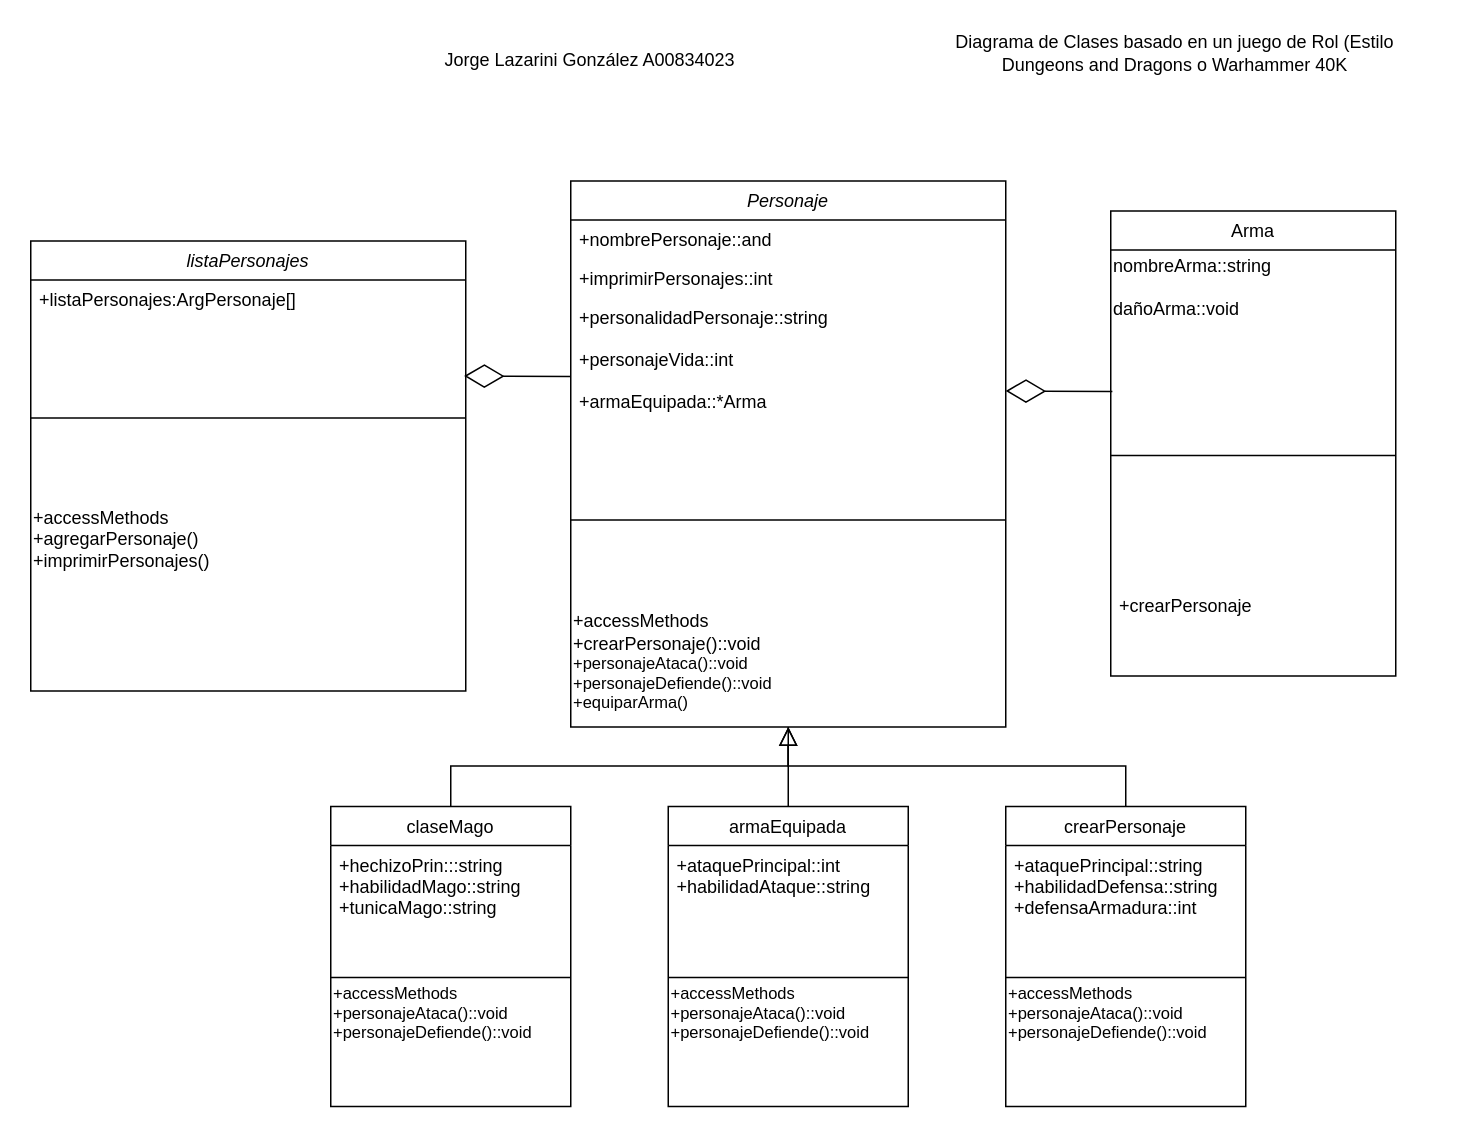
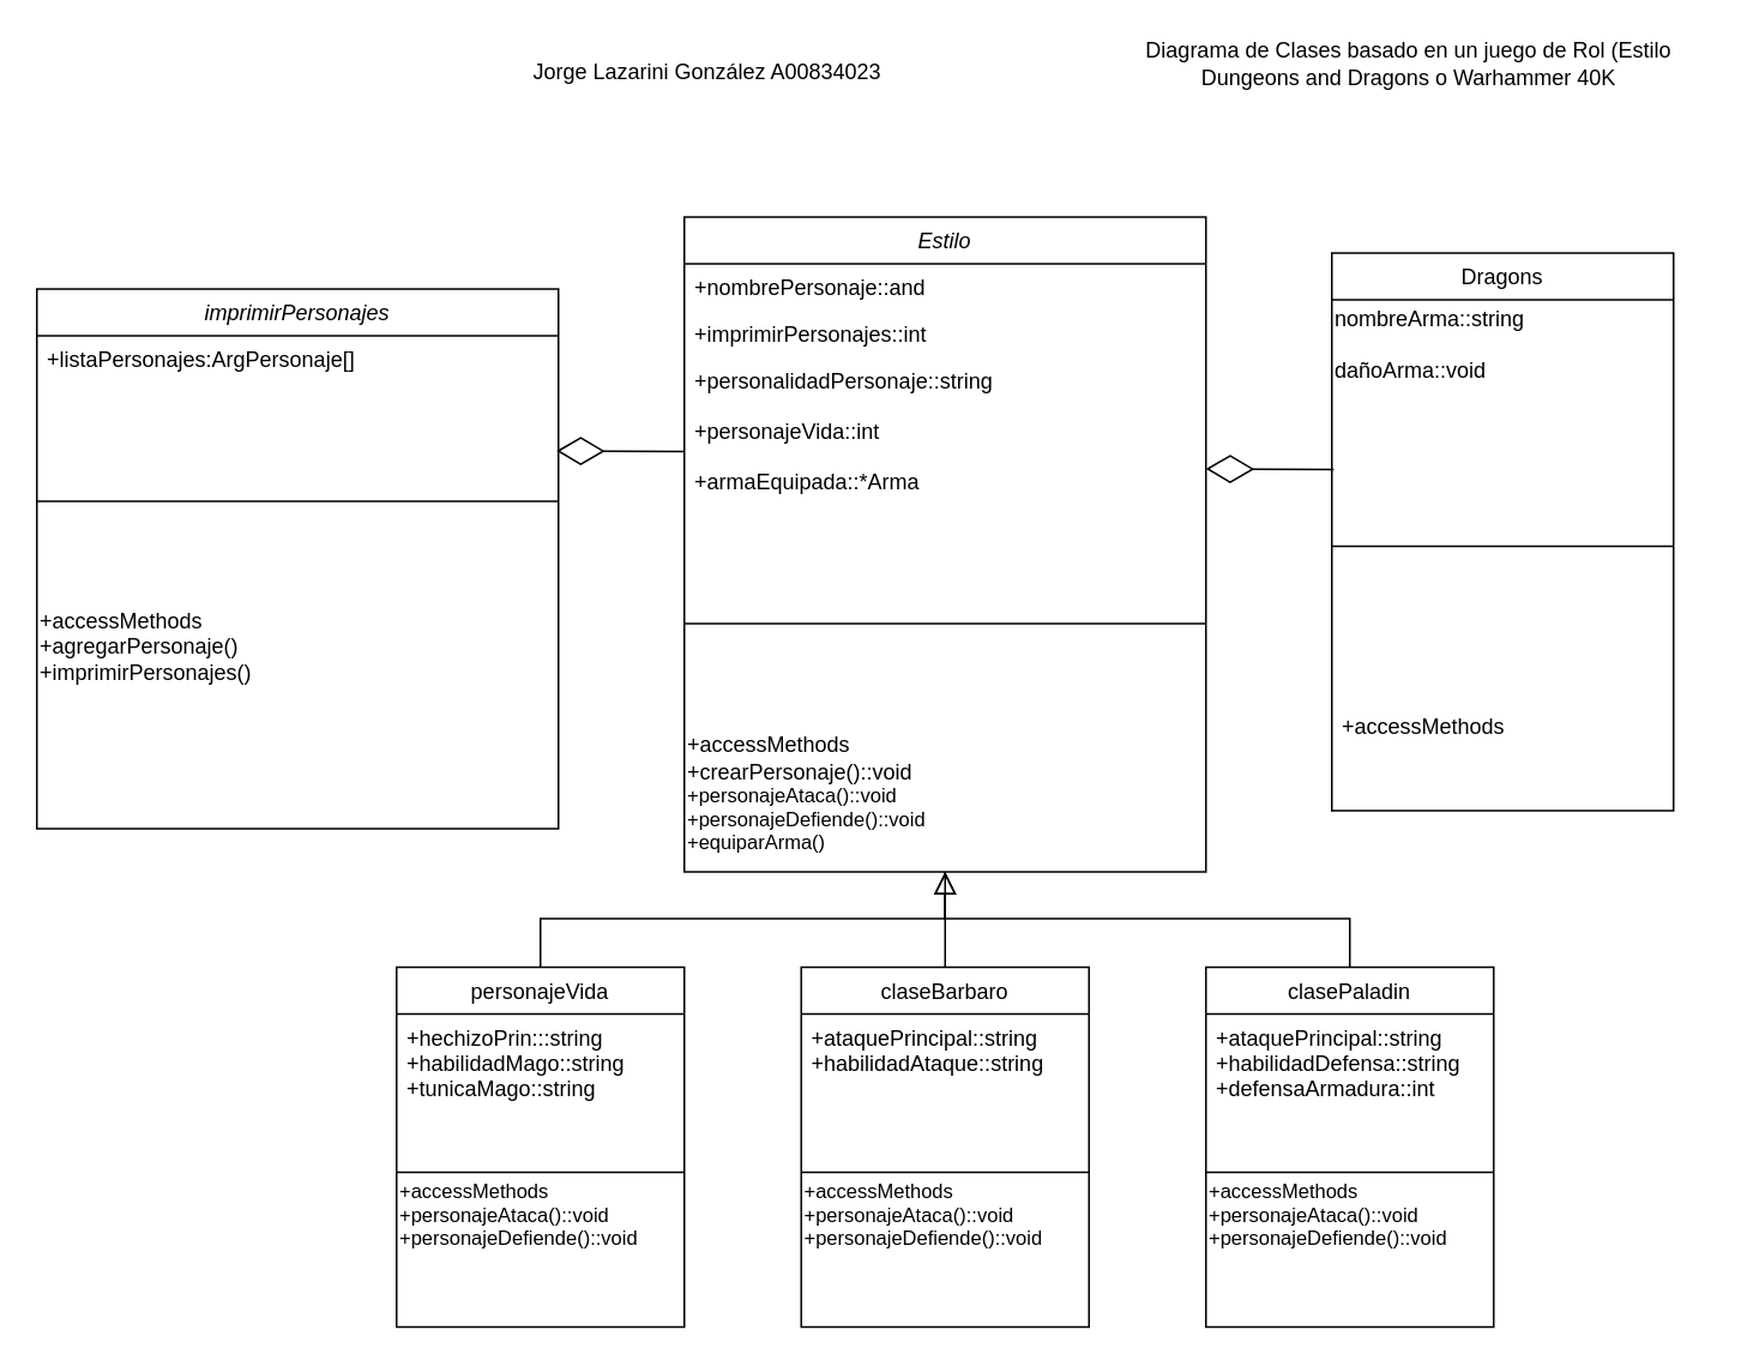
- <mxCell id="2" value="Personaje" style="swimlane;fontStyle=2;align=center;verticalAlign=top;childLayout=stackLayout;horizontal=1;startSize=26;horizontalStack=0;resizeParent=1;resizeLast=0;collapsible=1;marginBottom=0;rounded=0;shadow=0;strokeWidth=1;" parent="1" vertex="1"><mxGeometry x="380" y="120" width="290" height="364" as="geometry"><mxRectangle x="230" y="140" width="160" height="26" as="alternateBounds" /></mxGeometry></mxCell>
+ <mxCell id="2" value="Estilo" style="swimlane;fontStyle=2;align=center;verticalAlign=top;childLayout=stackLayout;horizontal=1;startSize=26;horizontalStack=0;resizeParent=1;resizeLast=0;collapsible=1;marginBottom=0;rounded=0;shadow=0;strokeWidth=1;" parent="1" vertex="1"><mxGeometry x="380" y="120" width="290" height="364" as="geometry"><mxRectangle x="230" y="140" width="160" height="26" as="alternateBounds" /></mxGeometry></mxCell>
- <mxCell id="15" value="Arma" style="swimlane;fontStyle=0;align=center;verticalAlign=top;childLayout=stackLayout;horizontal=1;startSize=26;horizontalStack=0;resizeParent=1;resizeParentMax=0;resizeLast=0;collapsible=1;marginBottom=0;" parent="1" vertex="1"><mxGeometry x="740" y="140" width="190" height="310" as="geometry" /></mxCell>
+ <mxCell id="15" value="Dragons" style="swimlane;fontStyle=0;align=center;verticalAlign=top;childLayout=stackLayout;horizontal=1;startSize=26;horizontalStack=0;resizeParent=1;resizeParentMax=0;resizeLast=0;collapsible=1;marginBottom=0;" parent="1" vertex="1"><mxGeometry x="740" y="140" width="190" height="310" as="geometry" /></mxCell>
- <mxCell id="20" value="listaPersonajes" style="swimlane;fontStyle=2;align=center;verticalAlign=top;childLayout=stackLayout;horizontal=1;startSize=26;horizontalStack=0;resizeParent=1;resizeLast=0;collapsible=1;marginBottom=0;rounded=0;shadow=0;strokeWidth=1;" parent="1" vertex="1"><mxGeometry x="20" y="160" width="290" height="300" as="geometry"><mxRectangle x="230" y="140" width="160" height="26" as="alternateBounds" /></mxGeometry></mxCell>
+ <mxCell id="20" value="imprimirPersonajes" style="swimlane;fontStyle=2;align=center;verticalAlign=top;childLayout=stackLayout;horizontal=1;startSize=26;horizontalStack=0;resizeParent=1;resizeLast=0;collapsible=1;marginBottom=0;rounded=0;shadow=0;strokeWidth=1;" parent="1" vertex="1"><mxGeometry x="20" y="160" width="290" height="300" as="geometry"><mxRectangle x="230" y="140" width="160" height="26" as="alternateBounds" /></mxGeometry></mxCell>
- <mxCell id="18" value="+crearPersonaje&#10;" style="text;strokeColor=none;fillColor=none;align=left;verticalAlign=top;spacingLeft=4;spacingRight=4;overflow=hidden;rotatable=0;points=[[0,0.5],[1,0.5]];portConstraint=eastwest;" parent="15" vertex="1"><mxGeometry y="250" width="190" height="60" as="geometry" /></mxCell>
+ <mxCell id="18" value="+accessMethods&#10;" style="text;strokeColor=none;fillColor=none;align=left;verticalAlign=top;spacingLeft=4;spacingRight=4;overflow=hidden;rotatable=0;points=[[0,0.5],[1,0.5]];portConstraint=eastwest;" parent="15" vertex="1"><mxGeometry y="250" width="190" height="60" as="geometry" /></mxCell>
- <mxCell id="30" value="claseMago" style="swimlane;fontStyle=0;align=center;verticalAlign=top;childLayout=stackLayout;horizontal=1;startSize=26;horizontalStack=0;resizeParent=1;resizeLast=0;collapsible=1;marginBottom=0;rounded=0;shadow=0;strokeWidth=1;" vertex="1" parent="1"><mxGeometry x="220" y="537" width="160" height="200" as="geometry"><mxRectangle x="130" y="380" width="160" height="26" as="alternateBounds" /></mxGeometry></mxCell>
+ <mxCell id="30" value="personajeVida" style="swimlane;fontStyle=0;align=center;verticalAlign=top;childLayout=stackLayout;horizontal=1;startSize=26;horizontalStack=0;resizeParent=1;resizeLast=0;collapsible=1;marginBottom=0;rounded=0;shadow=0;strokeWidth=1;" vertex="1" parent="1"><mxGeometry x="220" y="537" width="160" height="200" as="geometry"><mxRectangle x="130" y="380" width="160" height="26" as="alternateBounds" /></mxGeometry></mxCell>
- <mxCell id="8" value="armaEquipada" style="swimlane;fontStyle=0;align=center;verticalAlign=top;childLayout=stackLayout;horizontal=1;startSize=26;horizontalStack=0;resizeParent=1;resizeLast=0;collapsible=1;marginBottom=0;rounded=0;shadow=0;strokeWidth=1;" parent="1" vertex="1"><mxGeometry x="445" y="537" width="160" height="200" as="geometry"><mxRectangle x="130" y="380" width="160" height="26" as="alternateBounds" /></mxGeometry></mxCell>
+ <mxCell id="8" value="claseBarbaro" style="swimlane;fontStyle=0;align=center;verticalAlign=top;childLayout=stackLayout;horizontal=1;startSize=26;horizontalStack=0;resizeParent=1;resizeLast=0;collapsible=1;marginBottom=0;rounded=0;shadow=0;strokeWidth=1;" parent="1" vertex="1"><mxGeometry x="445" y="537" width="160" height="200" as="geometry"><mxRectangle x="130" y="380" width="160" height="26" as="alternateBounds" /></mxGeometry></mxCell>
- <mxCell id="25" value="crearPersonaje" style="swimlane;fontStyle=0;align=center;verticalAlign=top;childLayout=stackLayout;horizontal=1;startSize=26;horizontalStack=0;resizeParent=1;resizeLast=0;collapsible=1;marginBottom=0;rounded=0;shadow=0;strokeWidth=1;" vertex="1" parent="1"><mxGeometry x="670" y="537" width="160" height="200" as="geometry"><mxRectangle x="130" y="380" width="160" height="26" as="alternateBounds" /></mxGeometry></mxCell>
+ <mxCell id="25" value="clasePaladin" style="swimlane;fontStyle=0;align=center;verticalAlign=top;childLayout=stackLayout;horizontal=1;startSize=26;horizontalStack=0;resizeParent=1;resizeLast=0;collapsible=1;marginBottom=0;rounded=0;shadow=0;strokeWidth=1;" vertex="1" parent="1"><mxGeometry x="670" y="537" width="160" height="200" as="geometry"><mxRectangle x="130" y="380" width="160" height="26" as="alternateBounds" /></mxGeometry></mxCell>
- <mxCell id="9" value="+ataquePrincipal::int&#10;+habilidadAtaque::string&#10;" style="text;align=left;verticalAlign=top;spacingLeft=4;spacingRight=4;overflow=hidden;rotatable=0;points=[[0,0.5],[1,0.5]];portConstraint=eastwest;" parent="8" vertex="1"><mxGeometry y="26" width="160" height="84" as="geometry" /></mxCell>
+ <mxCell id="9" value="+ataquePrincipal::string&#10;+habilidadAtaque::string&#10;" style="text;align=left;verticalAlign=top;spacingLeft=4;spacingRight=4;overflow=hidden;rotatable=0;points=[[0,0.5],[1,0.5]];portConstraint=eastwest;" parent="8" vertex="1"><mxGeometry y="26" width="160" height="84" as="geometry" /></mxCell>
